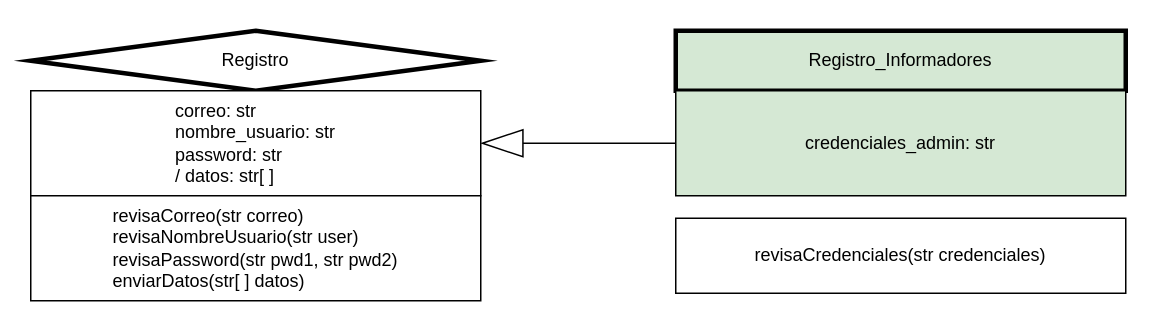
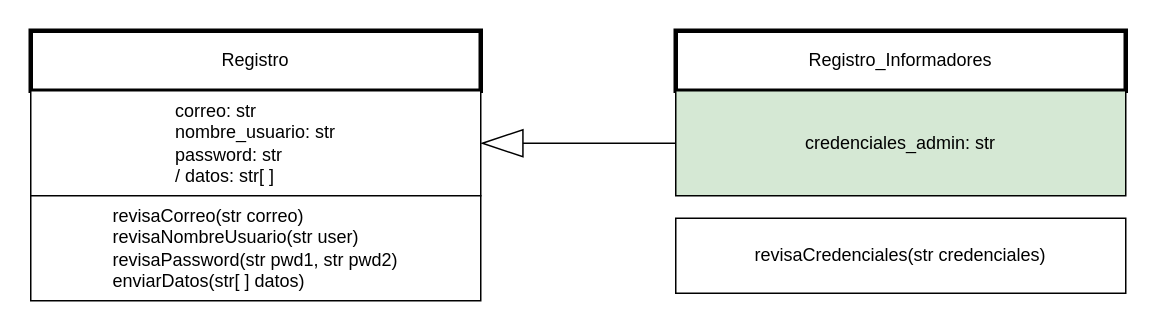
- <mxCell id="2" value="Registro" style="rhombus;whiteSpace=wrap;html=1;strokeWidth=3;" parent="1" vertex="1"><mxGeometry x="20" y="20" width="300" height="40" as="geometry" /></mxCell>
+ <mxCell id="2" value="Registro" style="rounded=0;whiteSpace=wrap;html=1;strokeWidth=3;" parent="1" vertex="1"><mxGeometry x="20" y="20" width="300" height="40" as="geometry" /></mxCell>
- <mxCell id="6" value="Registro_Informadores" style="rounded=0;whiteSpace=wrap;html=1;strokeWidth=3;fillColor=#d5e8d4;" parent="1" vertex="1"><mxGeometry x="450" y="20" width="300" height="40" as="geometry" /></mxCell>
+ <mxCell id="6" value="Registro_Informadores" style="rounded=0;whiteSpace=wrap;html=1;strokeWidth=3;" parent="1" vertex="1"><mxGeometry x="450" y="20" width="300" height="40" as="geometry" /></mxCell>
